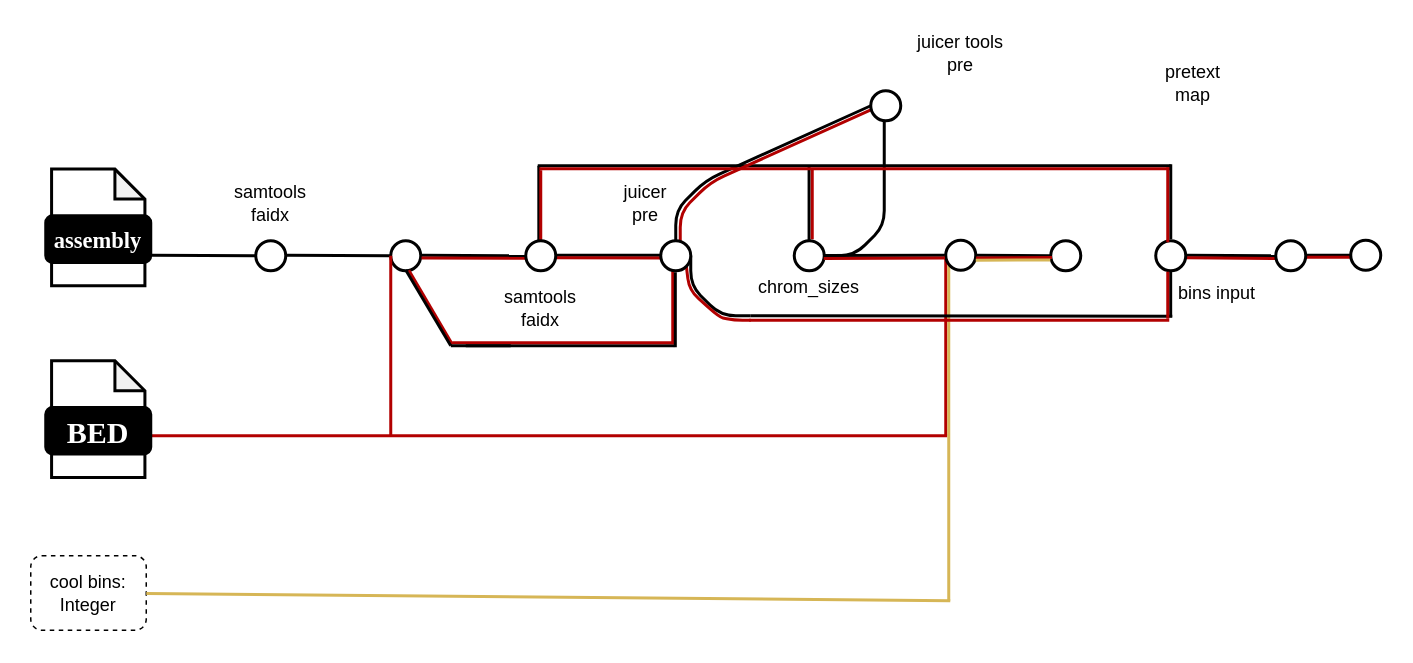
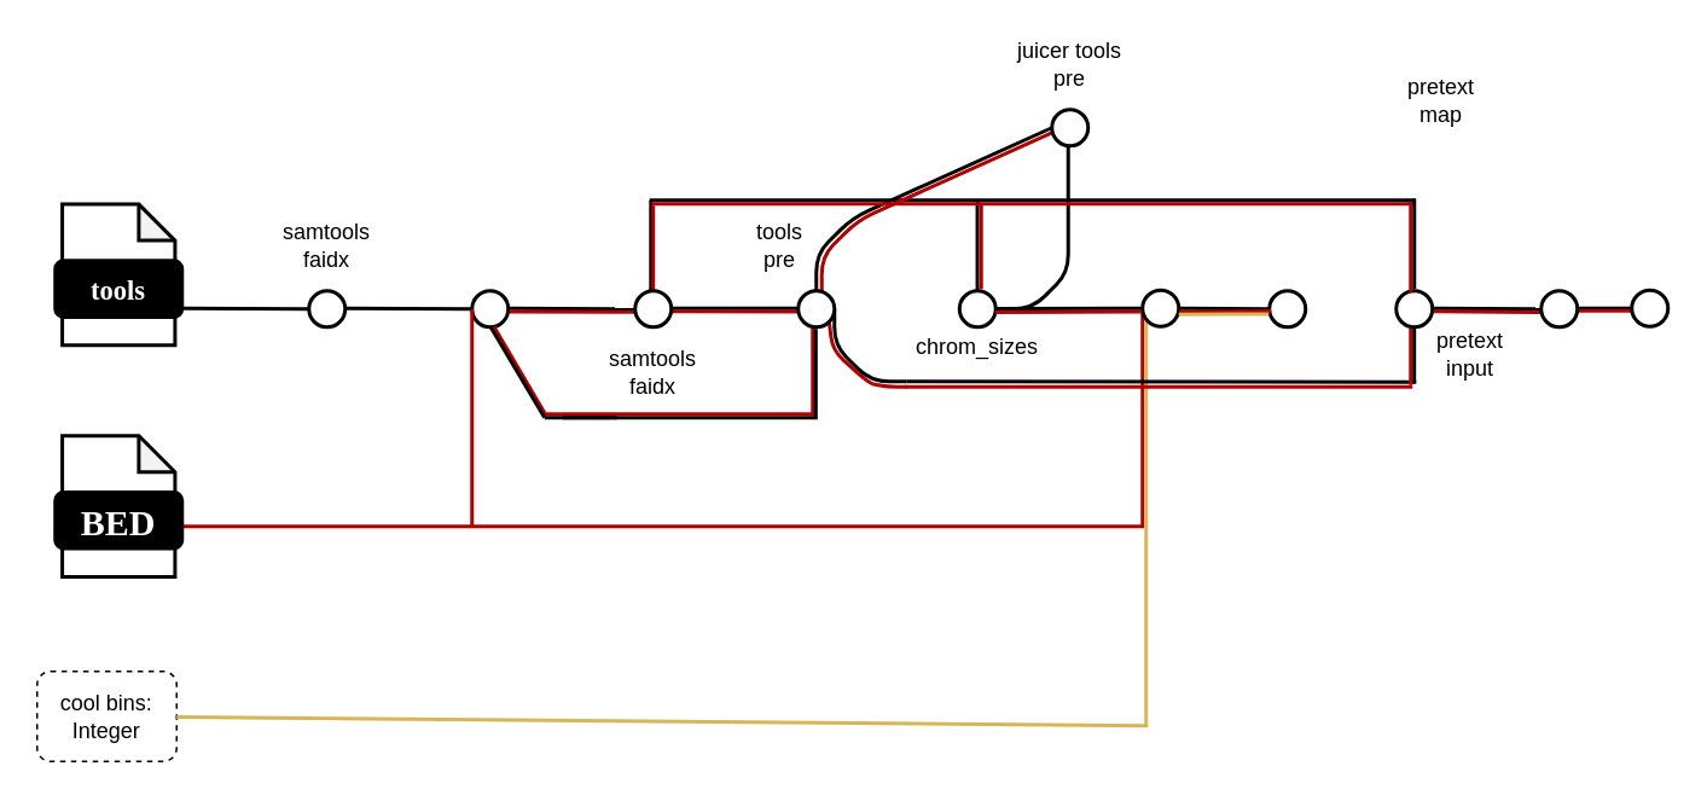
- <mxCell id="14" value="juicer tools pre" style="text;html=1;strokeColor=none;fillColor=none;align=center;verticalAlign=middle;whiteSpace=wrap;rounded=0;" vertex="1" parent="1"><mxGeometry x="610" y="20" width="60" height="30" as="geometry" /></mxCell>
+ <mxCell id="14" value="juicer tools pre" style="text;html=1;strokeColor=none;fillColor=none;align=center;verticalAlign=middle;whiteSpace=wrap;rounded=0;" vertex="1" parent="1"><mxGeometry x="560" y="20" width="60" height="30" as="geometry" /></mxCell>
- <mxCell id="10" value="juicer &lt;br&gt;pre" style="text;html=1;strokeColor=none;fillColor=none;align=center;verticalAlign=middle;whiteSpace=wrap;rounded=0;" vertex="1" parent="1"><mxGeometry x="400" y="120" width="60" height="30" as="geometry" /></mxCell>
+ <mxCell id="10" value="tools &lt;br&gt;pre" style="text;html=1;strokeColor=none;fillColor=none;align=center;verticalAlign=middle;whiteSpace=wrap;rounded=0;" vertex="1" parent="1"><mxGeometry x="400" y="120" width="60" height="30" as="geometry" /></mxCell>
- <mxCell id="4" value="&lt;font data-font-src=&quot;https://fonts.googleapis.com/css?family=Maven+Pro&quot; face=&quot;Maven Pro&quot; color=&quot;#ffffff&quot;&gt;&lt;b&gt;&lt;font style=&quot;font-size: 15px;&quot;&gt;assembly&lt;/font&gt;&lt;/b&gt;&lt;/font&gt;" style="rounded=1;whiteSpace=wrap;html=1;strokeWidth=2;fillColor=#000000;" vertex="1" parent="2"><mxGeometry y="31.112" width="70" height="31.112" as="geometry" /></mxCell>
+ <mxCell id="4" value="&lt;font data-font-src=&quot;https://fonts.googleapis.com/css?family=Maven+Pro&quot; face=&quot;Maven Pro&quot; color=&quot;#ffffff&quot;&gt;&lt;b&gt;&lt;font style=&quot;font-size: 15px;&quot;&gt;tools&lt;/font&gt;&lt;/b&gt;&lt;/font&gt;" style="rounded=1;whiteSpace=wrap;html=1;strokeWidth=2;fillColor=#000000;" vertex="1" parent="2"><mxGeometry y="31.112" width="70" height="31.112" as="geometry" /></mxCell>
- <mxCell id="12" value="bins input" style="text;html=1;strokeColor=none;fillColor=none;align=center;verticalAlign=middle;whiteSpace=wrap;rounded=0;" vertex="1" parent="1"><mxGeometry x="781" y="180" width="60" height="30" as="geometry" /></mxCell>
+ <mxCell id="12" value="pretext input" style="text;html=1;strokeColor=none;fillColor=none;align=center;verticalAlign=middle;whiteSpace=wrap;rounded=0;" vertex="1" parent="1"><mxGeometry x="781" y="180" width="60" height="30" as="geometry" /></mxCell>
